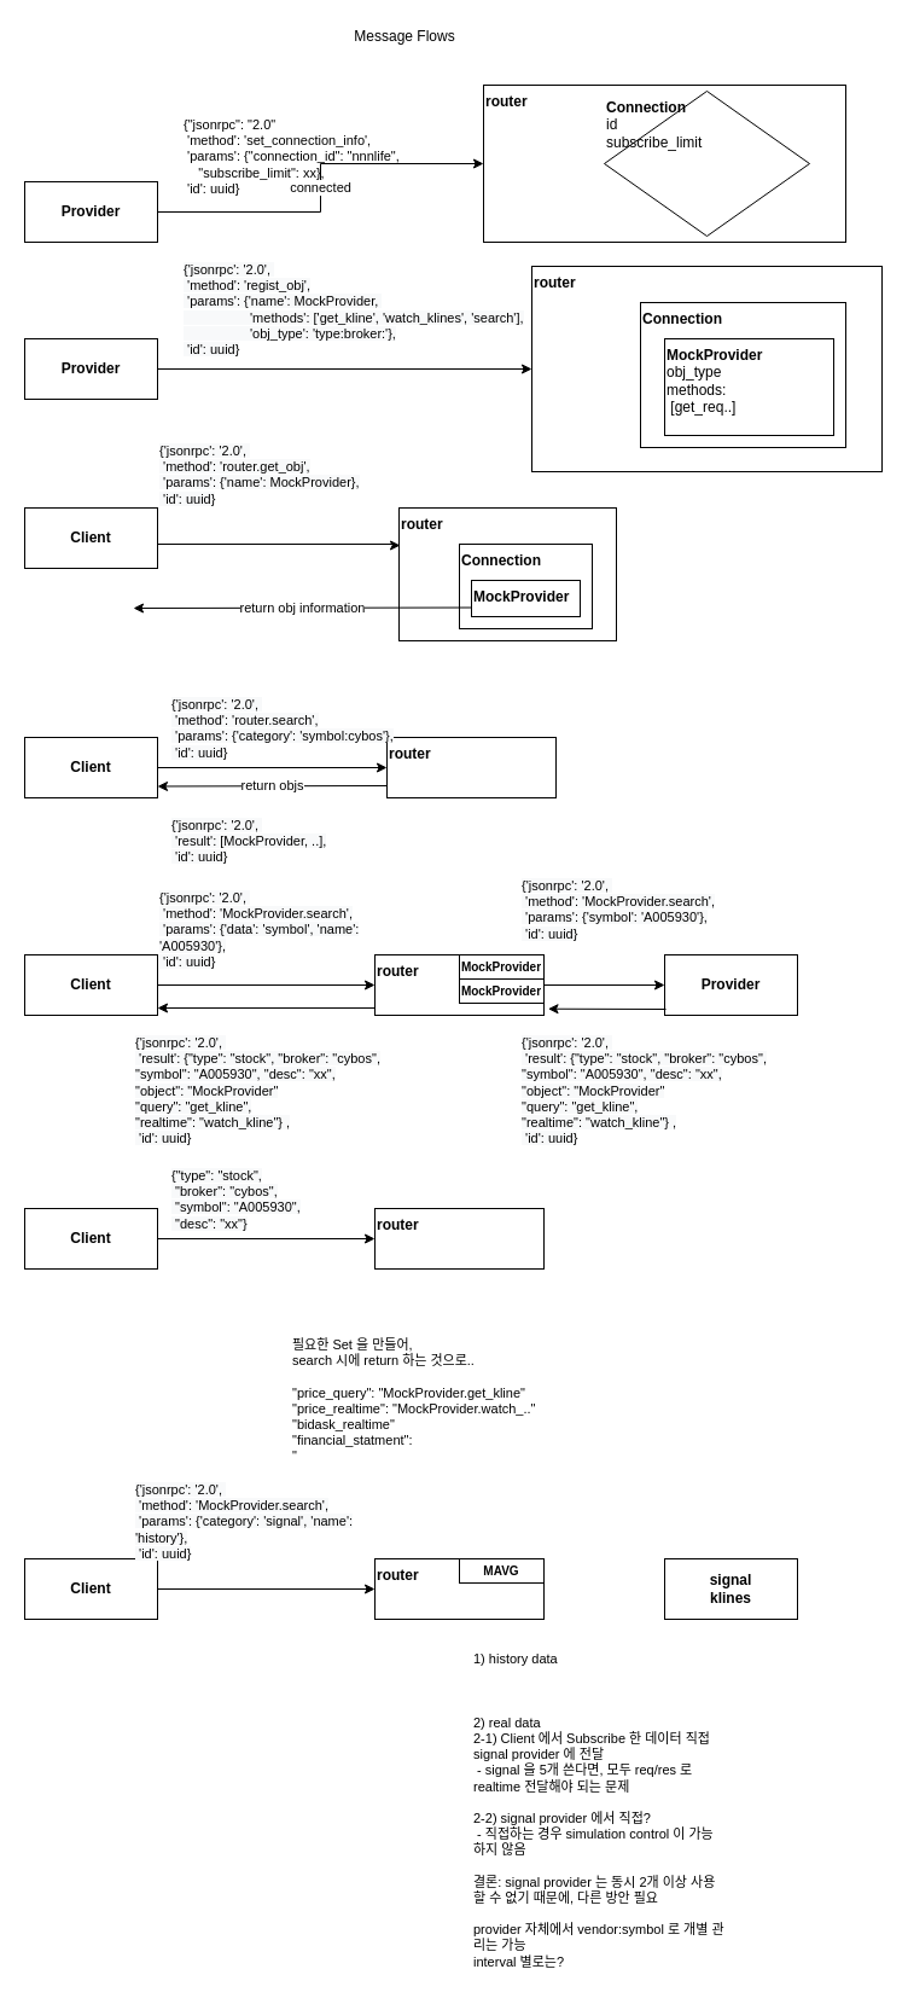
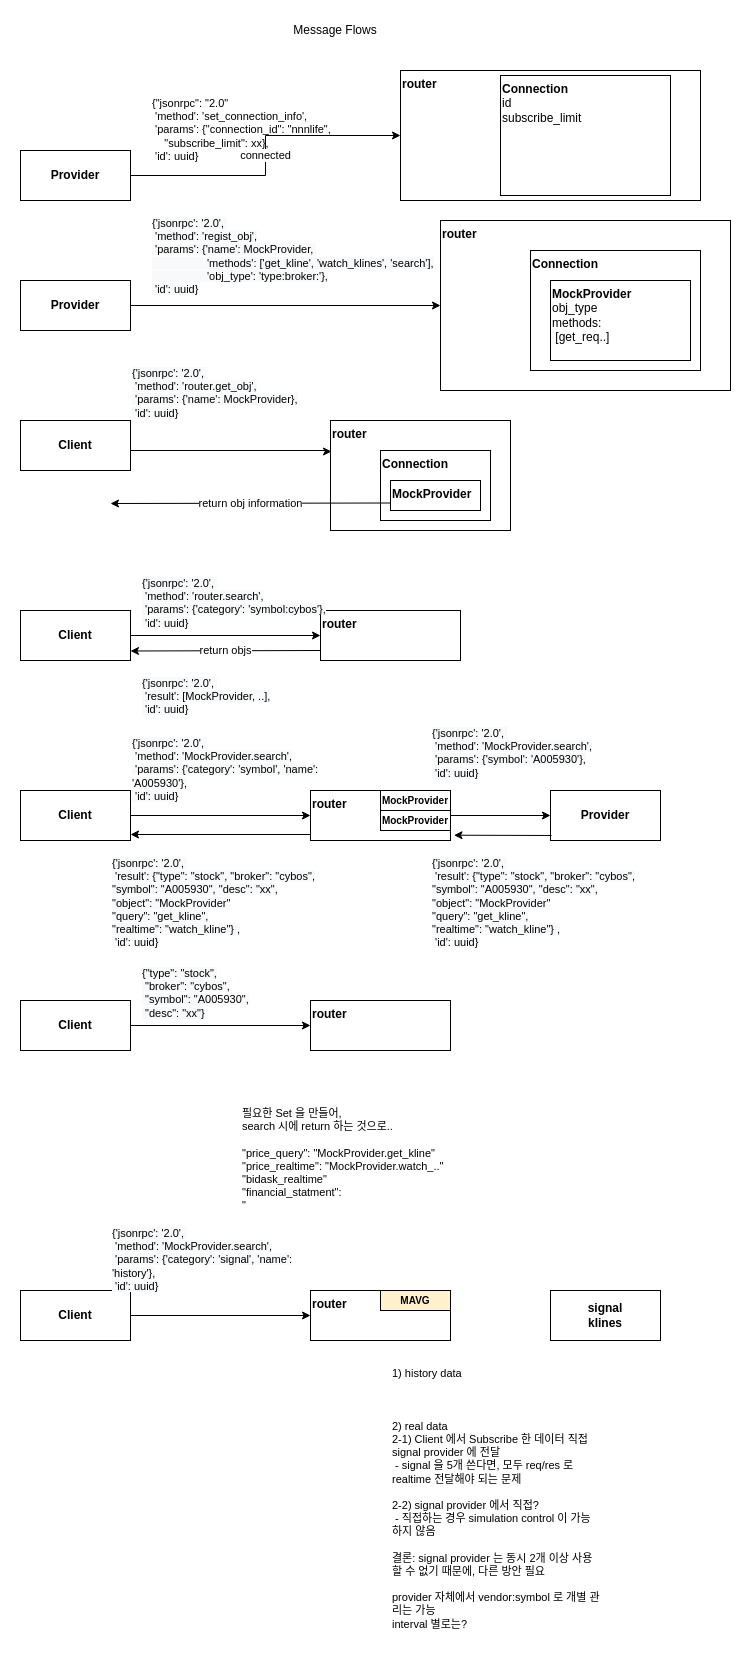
- <mxCell id="17" value="&lt;b&gt;Connection&lt;br&gt;&lt;/b&gt;id&lt;br&gt;subscribe_limit" style="rhombus;whiteSpace=wrap;html=1;align=left;verticalAlign=top;" parent="1" vertex="1"><mxGeometry x="500" y="75" width="170" height="120" as="geometry" /></mxCell>
+ <mxCell id="17" value="&lt;b&gt;Connection&lt;br&gt;&lt;/b&gt;id&lt;br&gt;subscribe_limit" style="rounded=0;whiteSpace=wrap;html=1;align=left;verticalAlign=top;" parent="1" vertex="1"><mxGeometry x="500" y="75" width="170" height="120" as="geometry" /></mxCell>
- <mxCell id="31" value="&lt;span style=&quot;color: rgb(0 , 0 , 0) ; font-family: &amp;#34;helvetica&amp;#34; ; font-size: 11px ; font-style: normal ; font-weight: 400 ; letter-spacing: normal ; text-align: left ; text-indent: 0px ; text-transform: none ; word-spacing: 0px ; background-color: rgb(248 , 249 , 250) ; display: inline ; float: none&quot;&gt;{'jsonrpc': '2.0',&amp;nbsp;&lt;/span&gt;&lt;br style=&quot;color: rgb(0 , 0 , 0) ; font-family: &amp;#34;helvetica&amp;#34; ; font-size: 11px ; font-style: normal ; font-weight: 400 ; letter-spacing: normal ; text-align: left ; text-indent: 0px ; text-transform: none ; word-spacing: 0px ; background-color: rgb(248 , 249 , 250)&quot;&gt;&lt;span style=&quot;color: rgb(0 , 0 , 0) ; font-family: &amp;#34;helvetica&amp;#34; ; font-size: 11px ; font-style: normal ; font-weight: 400 ; letter-spacing: normal ; text-align: left ; text-indent: 0px ; text-transform: none ; word-spacing: 0px ; background-color: rgb(248 , 249 , 250) ; display: inline ; float: none&quot;&gt;&amp;nbsp;'method': 'MockProvider.search',&lt;/span&gt;&lt;br style=&quot;color: rgb(0 , 0 , 0) ; font-family: &amp;#34;helvetica&amp;#34; ; font-size: 11px ; font-style: normal ; font-weight: 400 ; letter-spacing: normal ; text-align: left ; text-indent: 0px ; text-transform: none ; word-spacing: 0px ; background-color: rgb(248 , 249 , 250)&quot;&gt;&lt;span style=&quot;color: rgb(0 , 0 , 0) ; font-family: &amp;#34;helvetica&amp;#34; ; font-size: 11px ; font-style: normal ; font-weight: 400 ; letter-spacing: normal ; text-align: left ; text-indent: 0px ; text-transform: none ; word-spacing: 0px ; background-color: rgb(248 , 249 , 250) ; display: inline ; float: none&quot;&gt;&amp;nbsp;'params': {'data': 'symbol', 'name': 'A005930'&lt;/span&gt;&lt;span style=&quot;color: rgb(0 , 0 , 0) ; font-family: &amp;#34;helvetica&amp;#34; ; font-size: 11px ; font-style: normal ; font-weight: 400 ; letter-spacing: normal ; text-align: left ; text-indent: 0px ; text-transform: none ; word-spacing: 0px ; background-color: rgb(248 , 249 , 250) ; display: inline ; float: none&quot;&gt;},&lt;/span&gt;&lt;br style=&quot;color: rgb(0 , 0 , 0) ; font-family: &amp;#34;helvetica&amp;#34; ; font-size: 11px ; font-style: normal ; font-weight: 400 ; letter-spacing: normal ; text-align: left ; text-indent: 0px ; text-transform: none ; word-spacing: 0px ; background-color: rgb(248 , 249 , 250)&quot;&gt;&lt;span style=&quot;color: rgb(0 , 0 , 0) ; font-family: &amp;#34;helvetica&amp;#34; ; font-size: 11px ; font-style: normal ; font-weight: 400 ; letter-spacing: normal ; text-align: left ; text-indent: 0px ; text-transform: none ; word-spacing: 0px ; background-color: rgb(248 , 249 , 250) ; display: inline ; float: none&quot;&gt;&amp;nbsp;'id': uuid}&lt;/span&gt;" style="text;whiteSpace=wrap;html=1;fontSize=11;" parent="1" vertex="1"><mxGeometry x="130" y="730" width="210" height="60" as="geometry" /></mxCell>
+ <mxCell id="31" value="&lt;span style=&quot;color: rgb(0 , 0 , 0) ; font-family: &amp;#34;helvetica&amp;#34; ; font-size: 11px ; font-style: normal ; font-weight: 400 ; letter-spacing: normal ; text-align: left ; text-indent: 0px ; text-transform: none ; word-spacing: 0px ; background-color: rgb(248 , 249 , 250) ; display: inline ; float: none&quot;&gt;{'jsonrpc': '2.0',&amp;nbsp;&lt;/span&gt;&lt;br style=&quot;color: rgb(0 , 0 , 0) ; font-family: &amp;#34;helvetica&amp;#34; ; font-size: 11px ; font-style: normal ; font-weight: 400 ; letter-spacing: normal ; text-align: left ; text-indent: 0px ; text-transform: none ; word-spacing: 0px ; background-color: rgb(248 , 249 , 250)&quot;&gt;&lt;span style=&quot;color: rgb(0 , 0 , 0) ; font-family: &amp;#34;helvetica&amp;#34; ; font-size: 11px ; font-style: normal ; font-weight: 400 ; letter-spacing: normal ; text-align: left ; text-indent: 0px ; text-transform: none ; word-spacing: 0px ; background-color: rgb(248 , 249 , 250) ; display: inline ; float: none&quot;&gt;&amp;nbsp;'method': 'MockProvider.search',&lt;/span&gt;&lt;br style=&quot;color: rgb(0 , 0 , 0) ; font-family: &amp;#34;helvetica&amp;#34; ; font-size: 11px ; font-style: normal ; font-weight: 400 ; letter-spacing: normal ; text-align: left ; text-indent: 0px ; text-transform: none ; word-spacing: 0px ; background-color: rgb(248 , 249 , 250)&quot;&gt;&lt;span style=&quot;color: rgb(0 , 0 , 0) ; font-family: &amp;#34;helvetica&amp;#34; ; font-size: 11px ; font-style: normal ; font-weight: 400 ; letter-spacing: normal ; text-align: left ; text-indent: 0px ; text-transform: none ; word-spacing: 0px ; background-color: rgb(248 , 249 , 250) ; display: inline ; float: none&quot;&gt;&amp;nbsp;'params': {'category': 'symbol', 'name': 'A005930'&lt;/span&gt;&lt;span style=&quot;color: rgb(0 , 0 , 0) ; font-family: &amp;#34;helvetica&amp;#34; ; font-size: 11px ; font-style: normal ; font-weight: 400 ; letter-spacing: normal ; text-align: left ; text-indent: 0px ; text-transform: none ; word-spacing: 0px ; background-color: rgb(248 , 249 , 250) ; display: inline ; float: none&quot;&gt;},&lt;/span&gt;&lt;br style=&quot;color: rgb(0 , 0 , 0) ; font-family: &amp;#34;helvetica&amp;#34; ; font-size: 11px ; font-style: normal ; font-weight: 400 ; letter-spacing: normal ; text-align: left ; text-indent: 0px ; text-transform: none ; word-spacing: 0px ; background-color: rgb(248 , 249 , 250)&quot;&gt;&lt;span style=&quot;color: rgb(0 , 0 , 0) ; font-family: &amp;#34;helvetica&amp;#34; ; font-size: 11px ; font-style: normal ; font-weight: 400 ; letter-spacing: normal ; text-align: left ; text-indent: 0px ; text-transform: none ; word-spacing: 0px ; background-color: rgb(248 , 249 , 250) ; display: inline ; float: none&quot;&gt;&amp;nbsp;'id': uuid}&lt;/span&gt;" style="text;whiteSpace=wrap;html=1;fontSize=11;" parent="1" vertex="1"><mxGeometry x="130" y="730" width="210" height="60" as="geometry" /></mxCell>
- <mxCell id="50" value="&lt;b style=&quot;font-size: 10px&quot;&gt;MAVG&lt;/b&gt;" style="rounded=0;whiteSpace=wrap;html=1;align=center;verticalAlign=middle;fontSize=10;" vertex="1" parent="1"><mxGeometry x="380" y="1290" width="70" height="20" as="geometry" /></mxCell>
+ <mxCell id="50" value="&lt;b style=&quot;font-size: 10px&quot;&gt;MAVG&lt;/b&gt;" style="rounded=0;whiteSpace=wrap;html=1;align=center;verticalAlign=middle;fontSize=10;fillColor=#fff2cc;" vertex="1" parent="1"><mxGeometry x="380" y="1290" width="70" height="20" as="geometry" /></mxCell>
